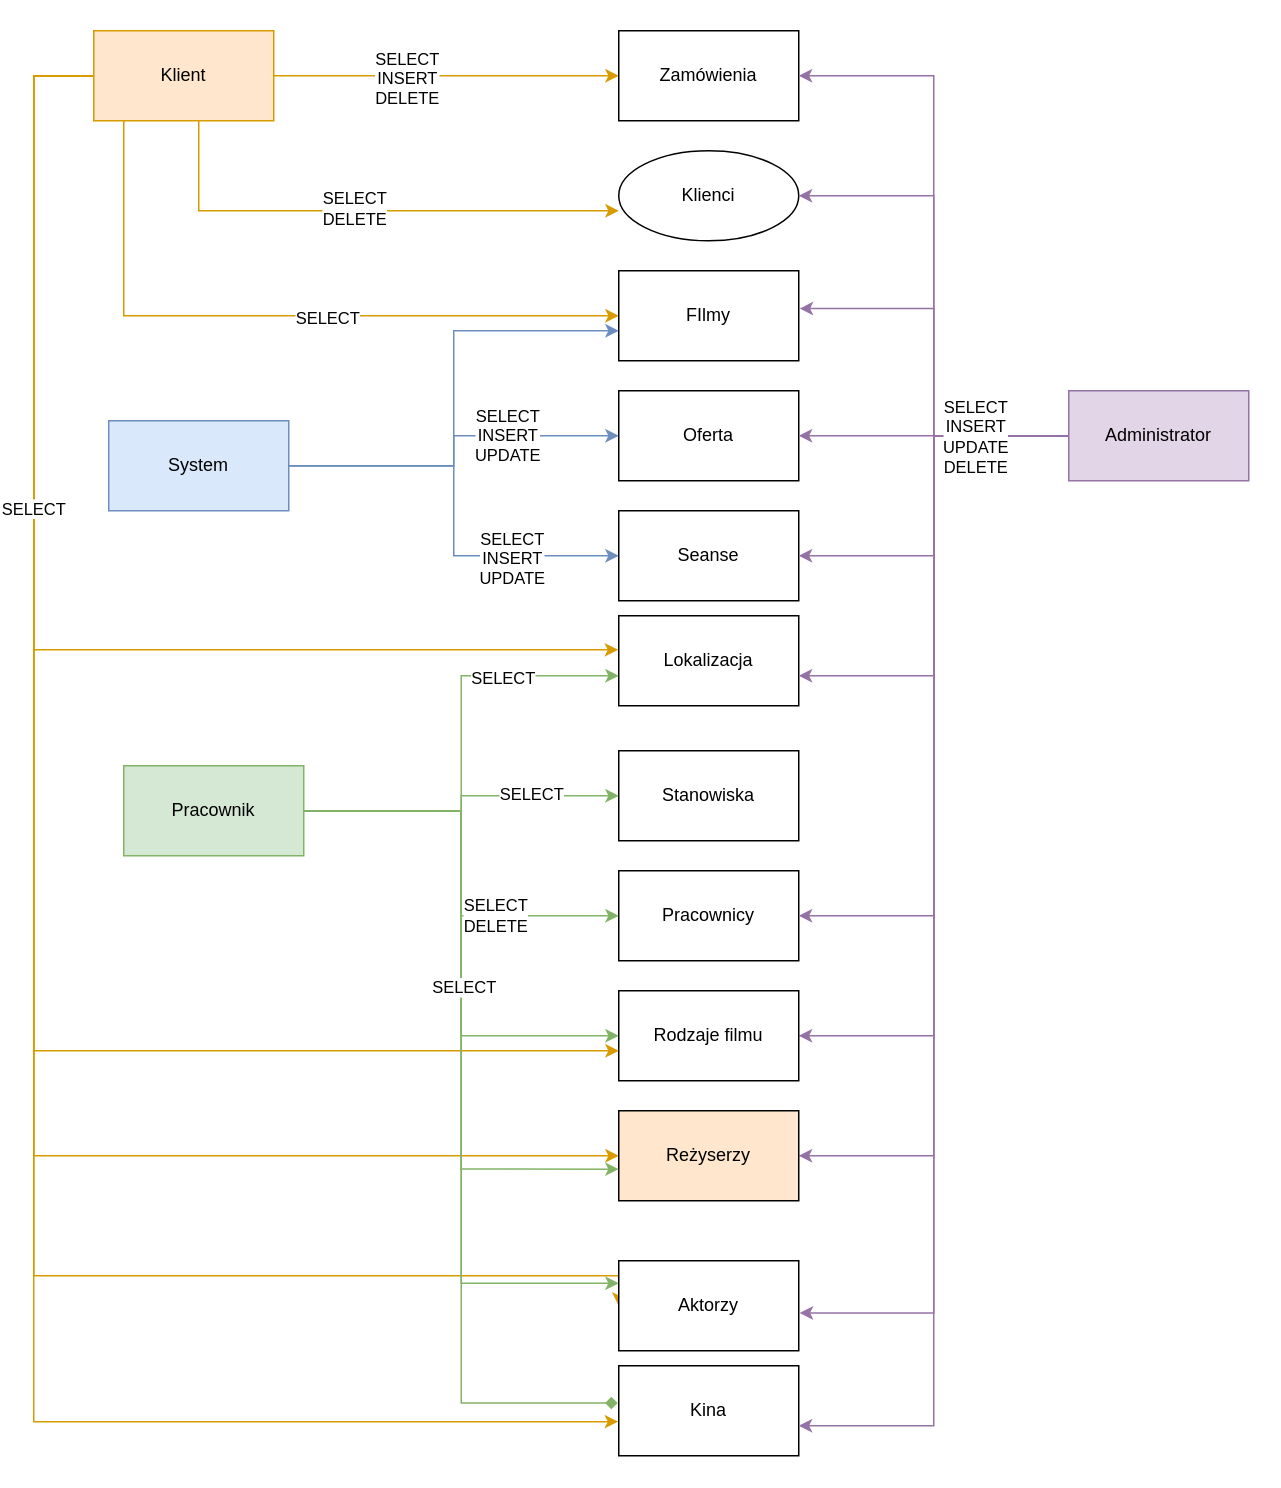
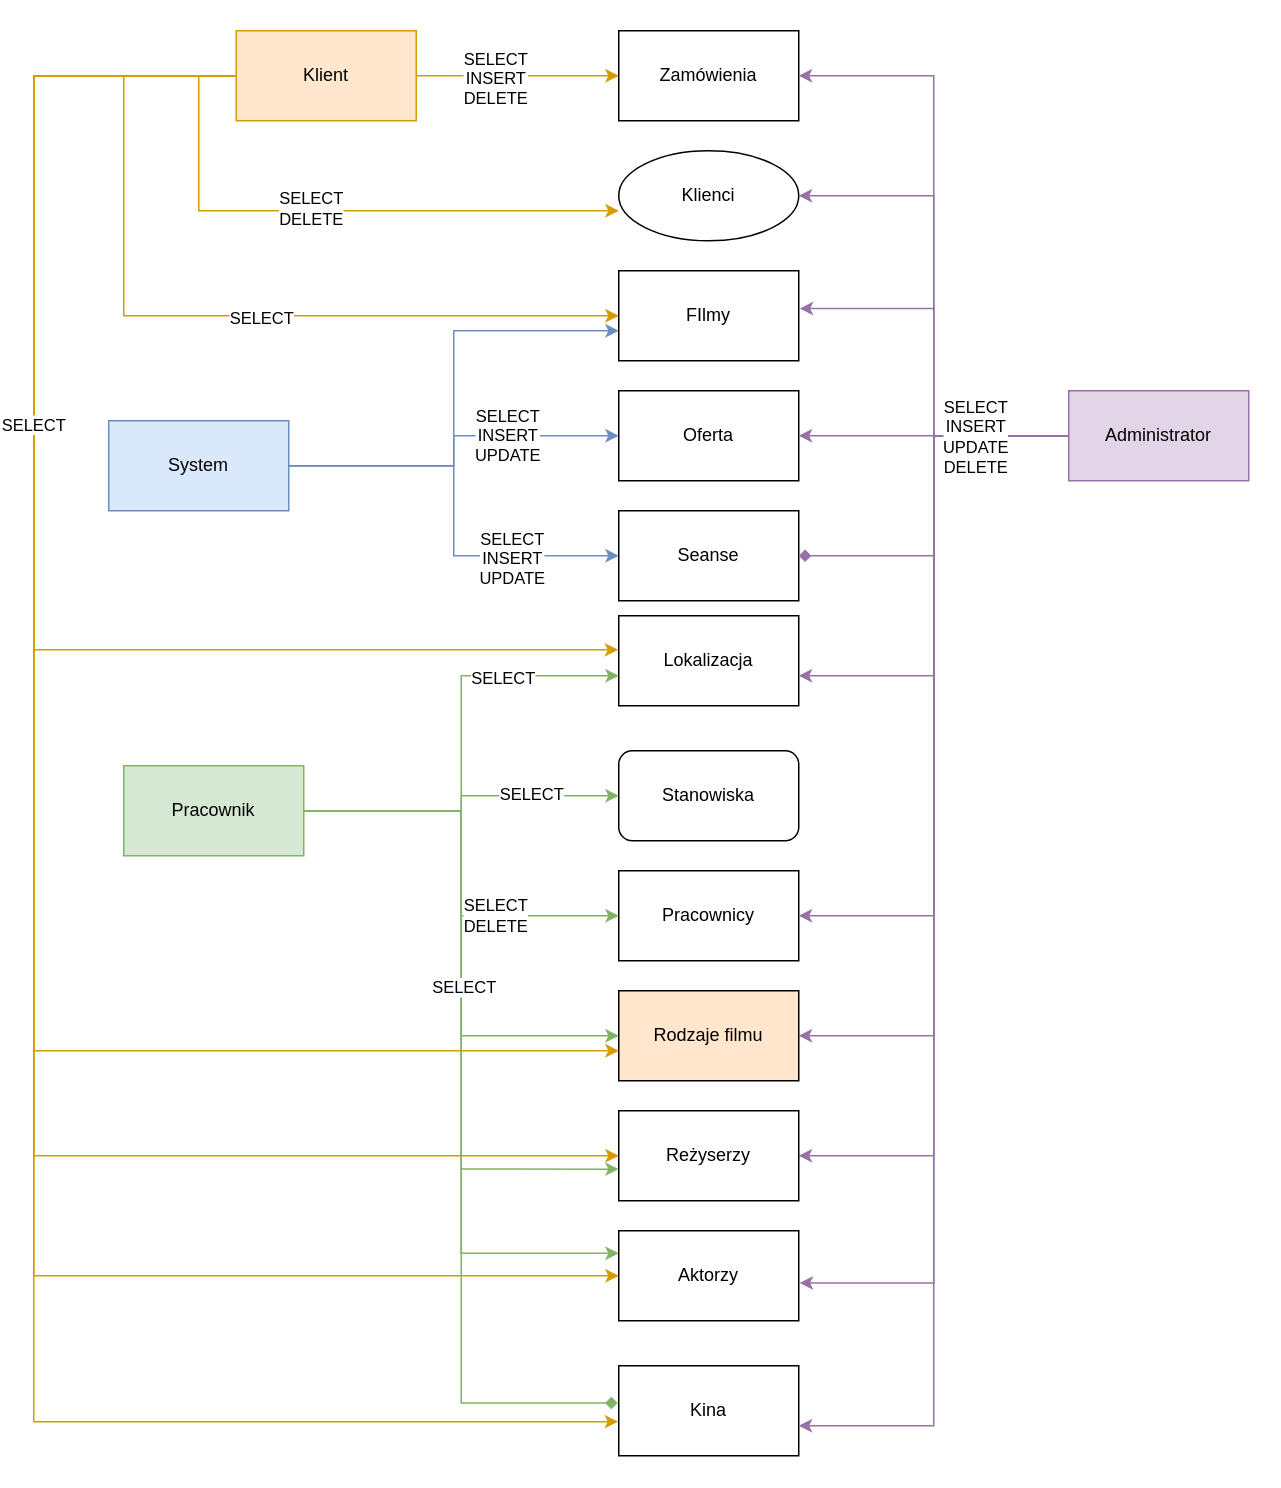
- <mxCell id="8" value="Klient" style="rounded=0;whiteSpace=wrap;html=1;fillColor=#ffe6cc;strokeColor=#d79b00;" vertex="1" parent="1"><mxGeometry x="60" y="20" width="120" height="60" as="geometry" /></mxCell>
+ <mxCell id="8" value="Klient" style="rounded=0;whiteSpace=wrap;html=1;fillColor=#ffe6cc;strokeColor=#d79b00;" vertex="1" parent="1"><mxGeometry x="155" y="20" width="120" height="60" as="geometry" /></mxCell>
- <mxCell id="34" style="edgeStyle=orthogonalEdgeStyle;rounded=0;orthogonalLoop=1;jettySize=auto;html=1;entryX=1;entryY=0.5;entryDx=0;entryDy=0;fillColor=#e1d5e7;strokeColor=#9673a6;" edge="1" parent="1" source="38" target="15"><mxGeometry relative="1" as="geometry" /></mxCell>
+ <mxCell id="34" style="edgeStyle=orthogonalEdgeStyle;rounded=0;orthogonalLoop=1;jettySize=auto;html=1;entryX=1;entryY=0.5;entryDx=0;entryDy=0;fillColor=#e1d5e7;strokeColor=#9673a6;endArrow=diamond;" edge="1" parent="1" source="38" target="15"><mxGeometry relative="1" as="geometry" /></mxCell>
- <mxCell id="16" value="Stanowiska" style="rounded=0;whiteSpace=wrap;html=1;" vertex="1" parent="1"><mxGeometry x="410" y="500" width="120" height="60" as="geometry" /></mxCell>
+ <mxCell id="16" value="Stanowiska" style="whiteSpace=wrap;html=1;rounded=1;" vertex="1" parent="1"><mxGeometry x="410" y="500" width="120" height="60" as="geometry" /></mxCell>
- <mxCell id="39" value="Rodzaje filmu" style="rounded=0;whiteSpace=wrap;html=1;" vertex="1" parent="1"><mxGeometry x="410" y="660" width="120" height="60" as="geometry" /></mxCell>
+ <mxCell id="39" value="Rodzaje filmu" style="rounded=0;whiteSpace=wrap;html=1;fillColor=#ffe6cc;" vertex="1" parent="1"><mxGeometry x="410" y="660" width="120" height="60" as="geometry" /></mxCell>
- <mxCell id="40" value="Reżyserzy" style="rounded=0;whiteSpace=wrap;html=1;fillColor=#ffe6cc;" vertex="1" parent="1"><mxGeometry x="410" y="740" width="120" height="60" as="geometry" /></mxCell>
+ <mxCell id="40" value="Reżyserzy" style="rounded=0;whiteSpace=wrap;html=1;" vertex="1" parent="1"><mxGeometry x="410" y="740" width="120" height="60" as="geometry" /></mxCell>
- <mxCell id="41" value="Aktorzy" style="rounded=0;whiteSpace=wrap;html=1;" vertex="1" parent="1"><mxGeometry x="410" y="840" width="120" height="60" as="geometry" /></mxCell>
+ <mxCell id="41" value="Aktorzy" style="rounded=0;whiteSpace=wrap;html=1;" vertex="1" parent="1"><mxGeometry x="410" y="820" width="120" height="60" as="geometry" /></mxCell>
